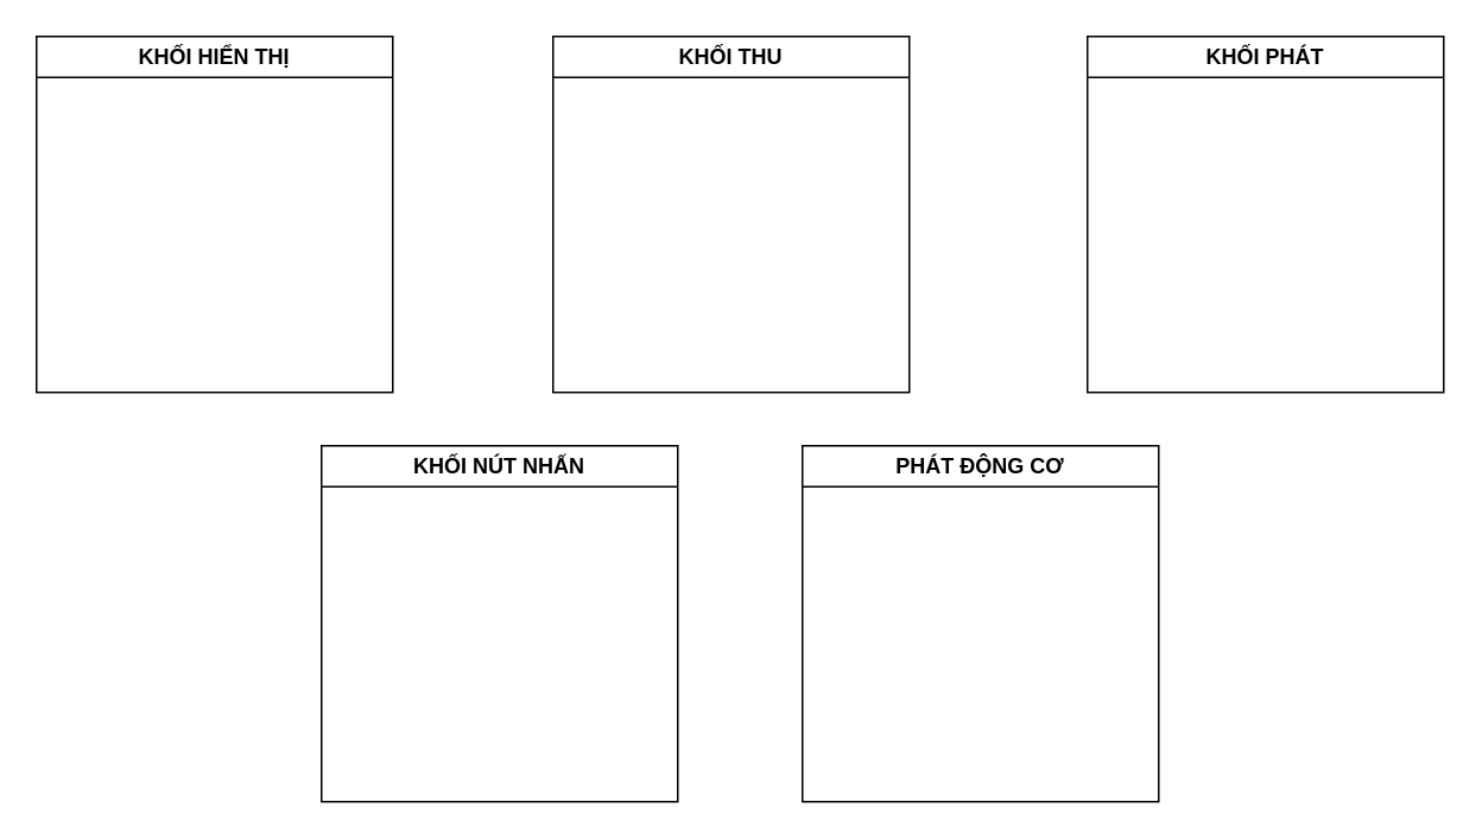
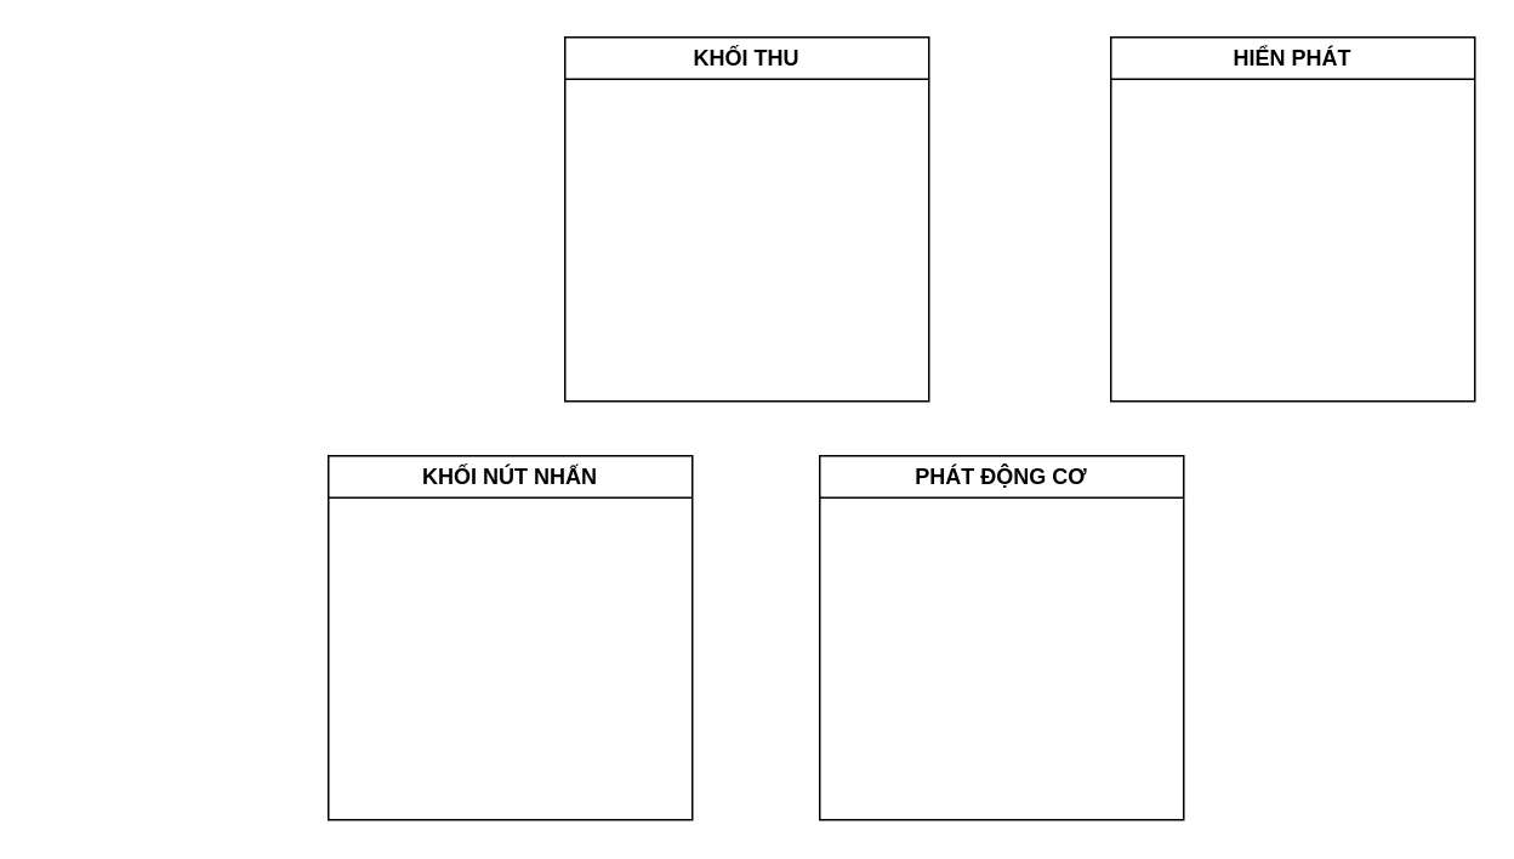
- <mxCell id="4" value="KHỐI PHÁT" style="swimlane;whiteSpace=wrap;html=1;" parent="1" vertex="1"><mxGeometry x="610" y="20" width="200" height="200" as="geometry" /></mxCell>
+ <mxCell id="4" value="HIỂN PHÁT" style="swimlane;whiteSpace=wrap;html=1;" parent="1" vertex="1"><mxGeometry x="610" y="20" width="200" height="200" as="geometry" /></mxCell>
- <mxCell id="2" value="KHỐI HIỂN THỊ" style="swimlane;whiteSpace=wrap;html=1;" parent="1" vertex="1"><mxGeometry x="20" y="20" width="200" height="200" as="geometry" /></mxCell>
